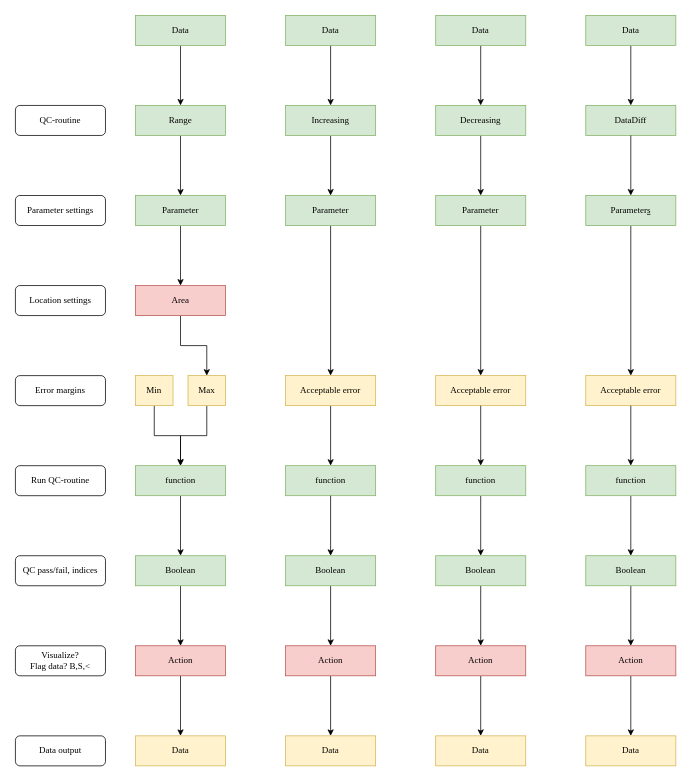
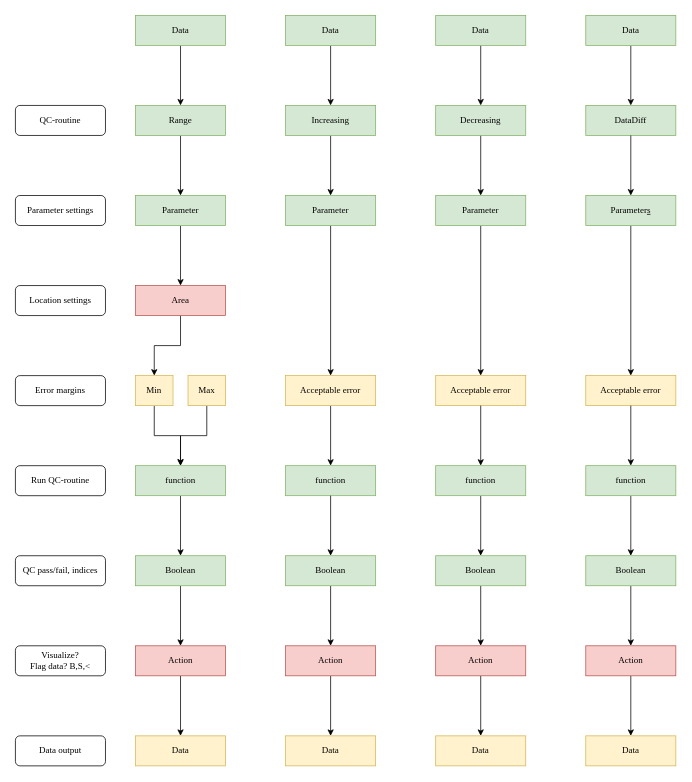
- <mxCell id="4" value="" style="edgeStyle=orthogonalEdgeStyle;rounded=0;orthogonalLoop=1;jettySize=auto;html=1;entryX=0.5;entryY=0;entryDx=0;entryDy=0;exitX=0.5;exitY=1;exitDx=0;exitDy=0;" parent="1" source="21" target="20" edge="1"><mxGeometry relative="1" as="geometry"><mxPoint x="240" y="430" as="sourcePoint" /></mxGeometry></mxCell>
+ <mxCell id="4" value="" style="edgeStyle=orthogonalEdgeStyle;rounded=0;orthogonalLoop=1;jettySize=auto;html=1;exitX=0.5;exitY=1;exitDx=0;exitDy=0;" parent="1" source="21" target="8" edge="1"><mxGeometry relative="1" as="geometry"><mxPoint x="240" y="430" as="sourcePoint" /></mxGeometry></mxCell>
